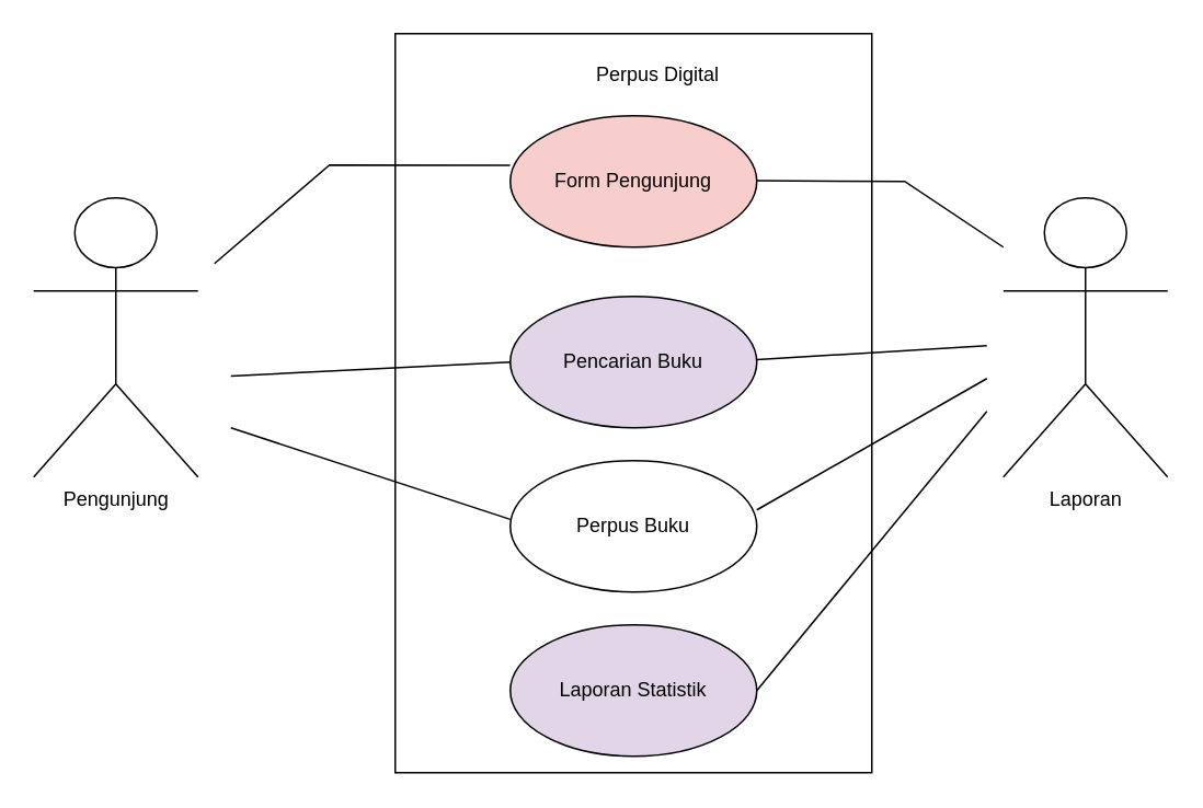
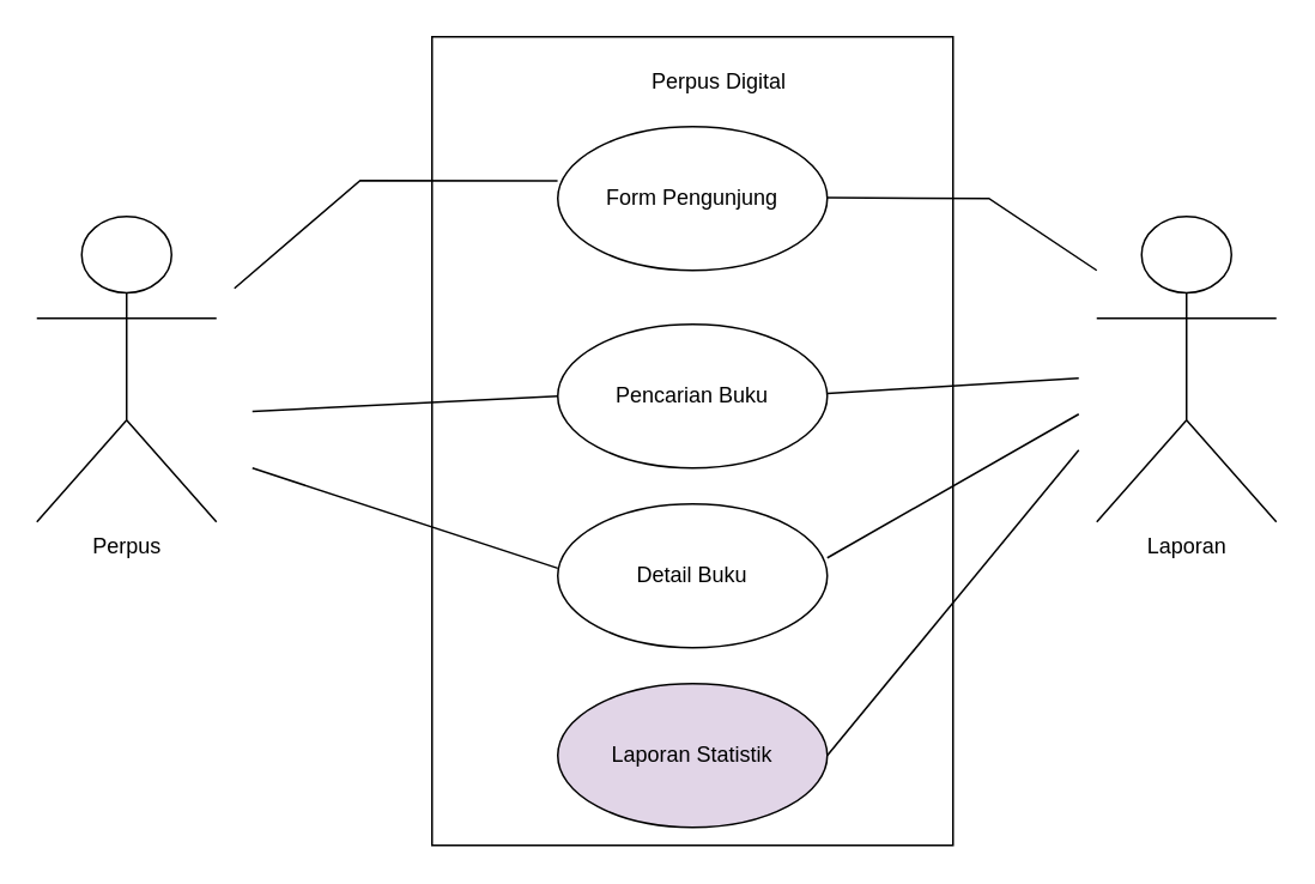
- <mxCell id="4" value="Form Pengunjung" style="ellipse;whiteSpace=wrap;html=1;fillColor=#f8cecc;" vertex="1" parent="1"><mxGeometry x="310" y="70" width="150" height="80" as="geometry" /></mxCell>
+ <mxCell id="4" value="Form Pengunjung" style="ellipse;whiteSpace=wrap;html=1;" vertex="1" parent="1"><mxGeometry x="310" y="70" width="150" height="80" as="geometry" /></mxCell>
- <mxCell id="5" value="Pencarian Buku" style="ellipse;whiteSpace=wrap;html=1;fillColor=#e1d5e7;" vertex="1" parent="1"><mxGeometry x="310" y="180" width="150" height="80" as="geometry" /></mxCell>
+ <mxCell id="5" value="Pencarian Buku" style="ellipse;whiteSpace=wrap;html=1;" vertex="1" parent="1"><mxGeometry x="310" y="180" width="150" height="80" as="geometry" /></mxCell>
- <mxCell id="2" value="Pengunjung" style="shape=umlActor;verticalLabelPosition=bottom;verticalAlign=top;html=1;outlineConnect=0;" vertex="1" parent="1"><mxGeometry x="20" y="120" width="100" height="170" as="geometry" /></mxCell>
+ <mxCell id="2" value="Perpus" style="shape=umlActor;verticalLabelPosition=bottom;verticalAlign=top;html=1;outlineConnect=0;" vertex="1" parent="1"><mxGeometry x="20" y="120" width="100" height="170" as="geometry" /></mxCell>
- <mxCell id="6" value="Perpus Buku" style="ellipse;whiteSpace=wrap;html=1;" vertex="1" parent="1"><mxGeometry x="310" y="280" width="150" height="80" as="geometry" /></mxCell>
+ <mxCell id="6" value="Detail Buku" style="ellipse;whiteSpace=wrap;html=1;" vertex="1" parent="1"><mxGeometry x="310" y="280" width="150" height="80" as="geometry" /></mxCell>
